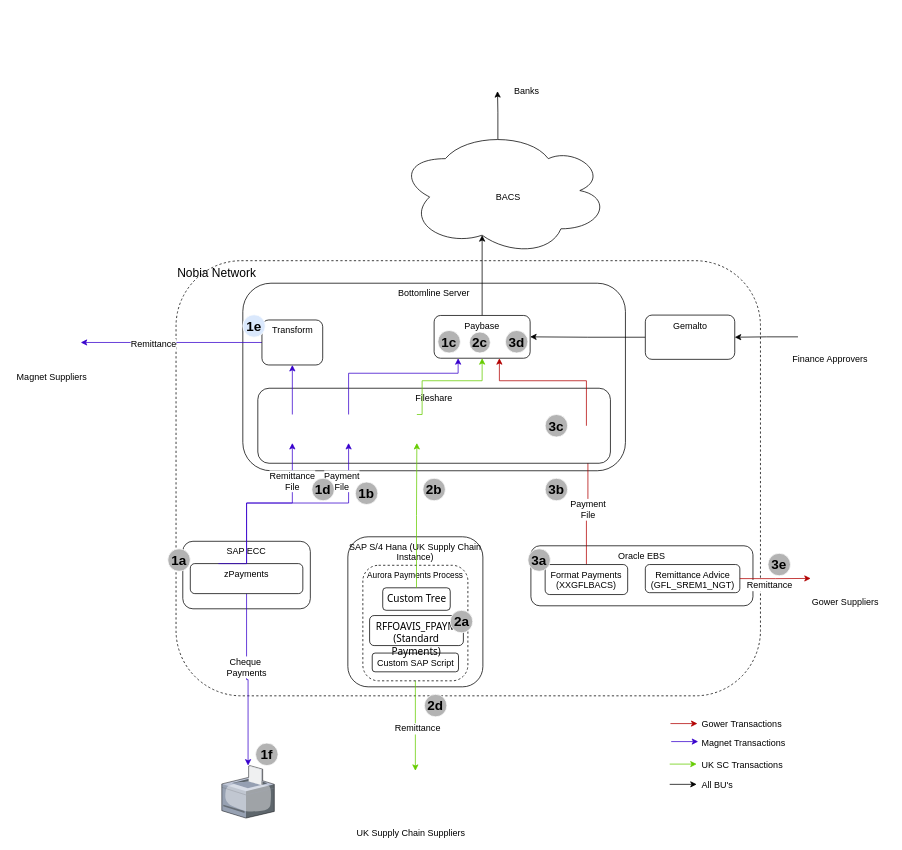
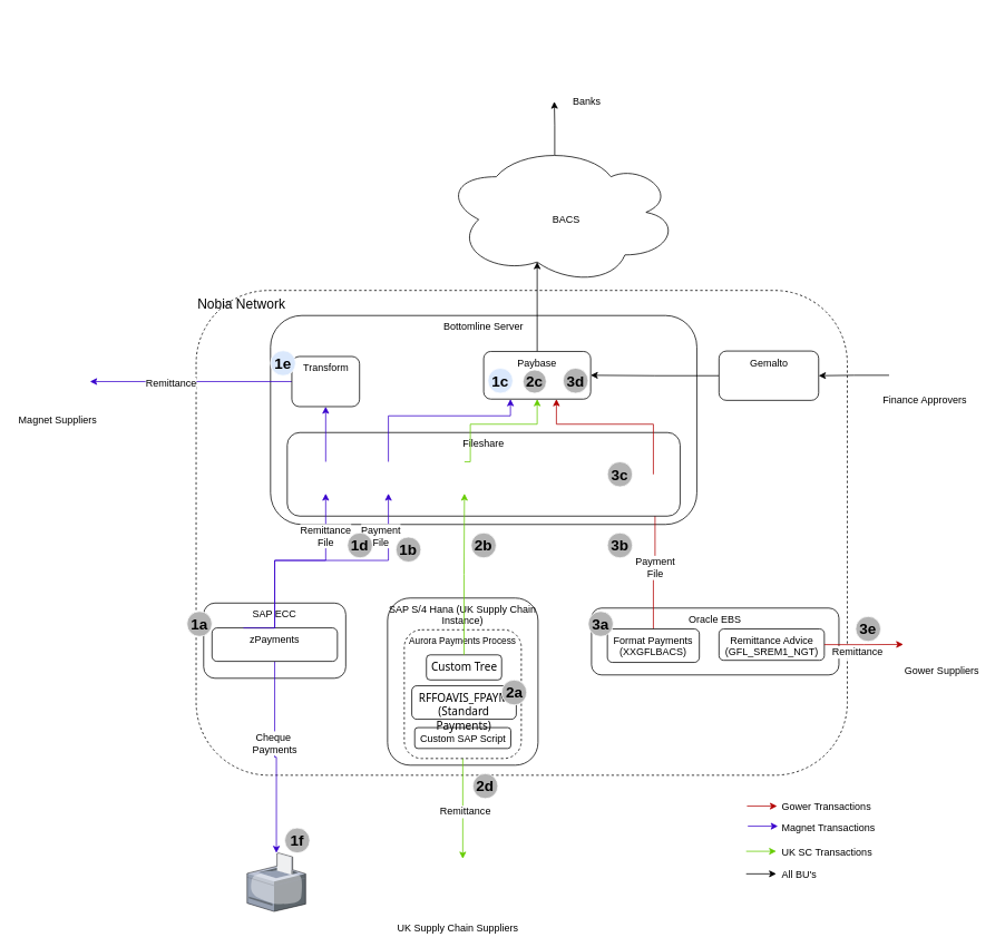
- <mxCell id="67" value="&lt;b&gt;&lt;font style=&quot;font-size: 18px&quot;&gt;1c&lt;/font&gt;&lt;/b&gt;" style="ellipse;whiteSpace=wrap;html=1;aspect=fixed;strokeColor=#FFFFFF;fillColor=#B3B3B3;fontSize=20;" parent="1" vertex="1"><mxGeometry x="583" y="440" width="30" height="30" as="geometry" /></mxCell>
+ <mxCell id="67" value="&lt;b&gt;&lt;font style=&quot;font-size: 18px&quot;&gt;1c&lt;/font&gt;&lt;/b&gt;" style="ellipse;whiteSpace=wrap;html=1;aspect=fixed;strokeColor=#FFFFFF;fillColor=#dae8fc;fontSize=20;" parent="1" vertex="1"><mxGeometry x="583" y="440" width="30" height="30" as="geometry" /></mxCell>
